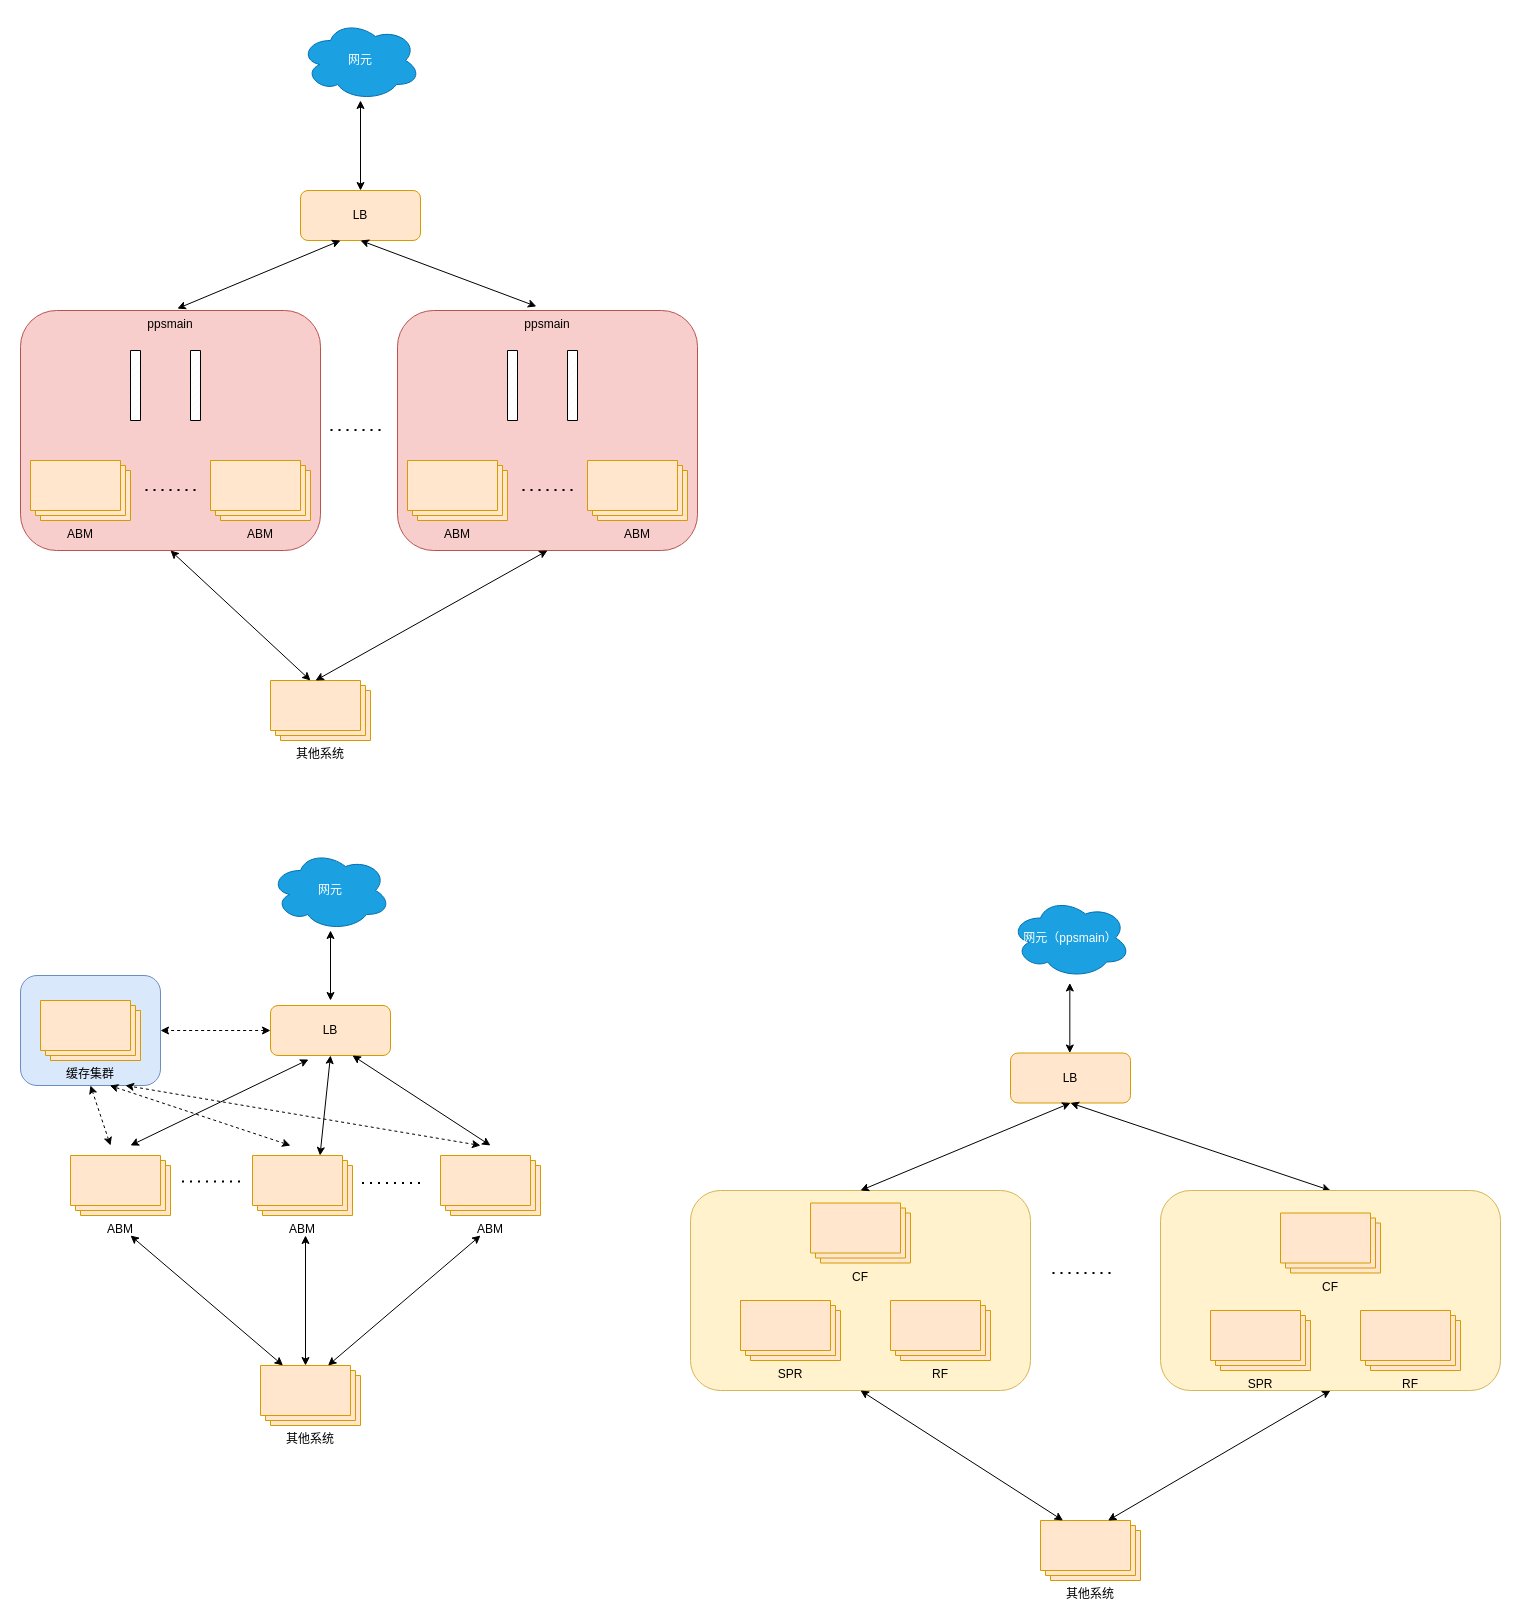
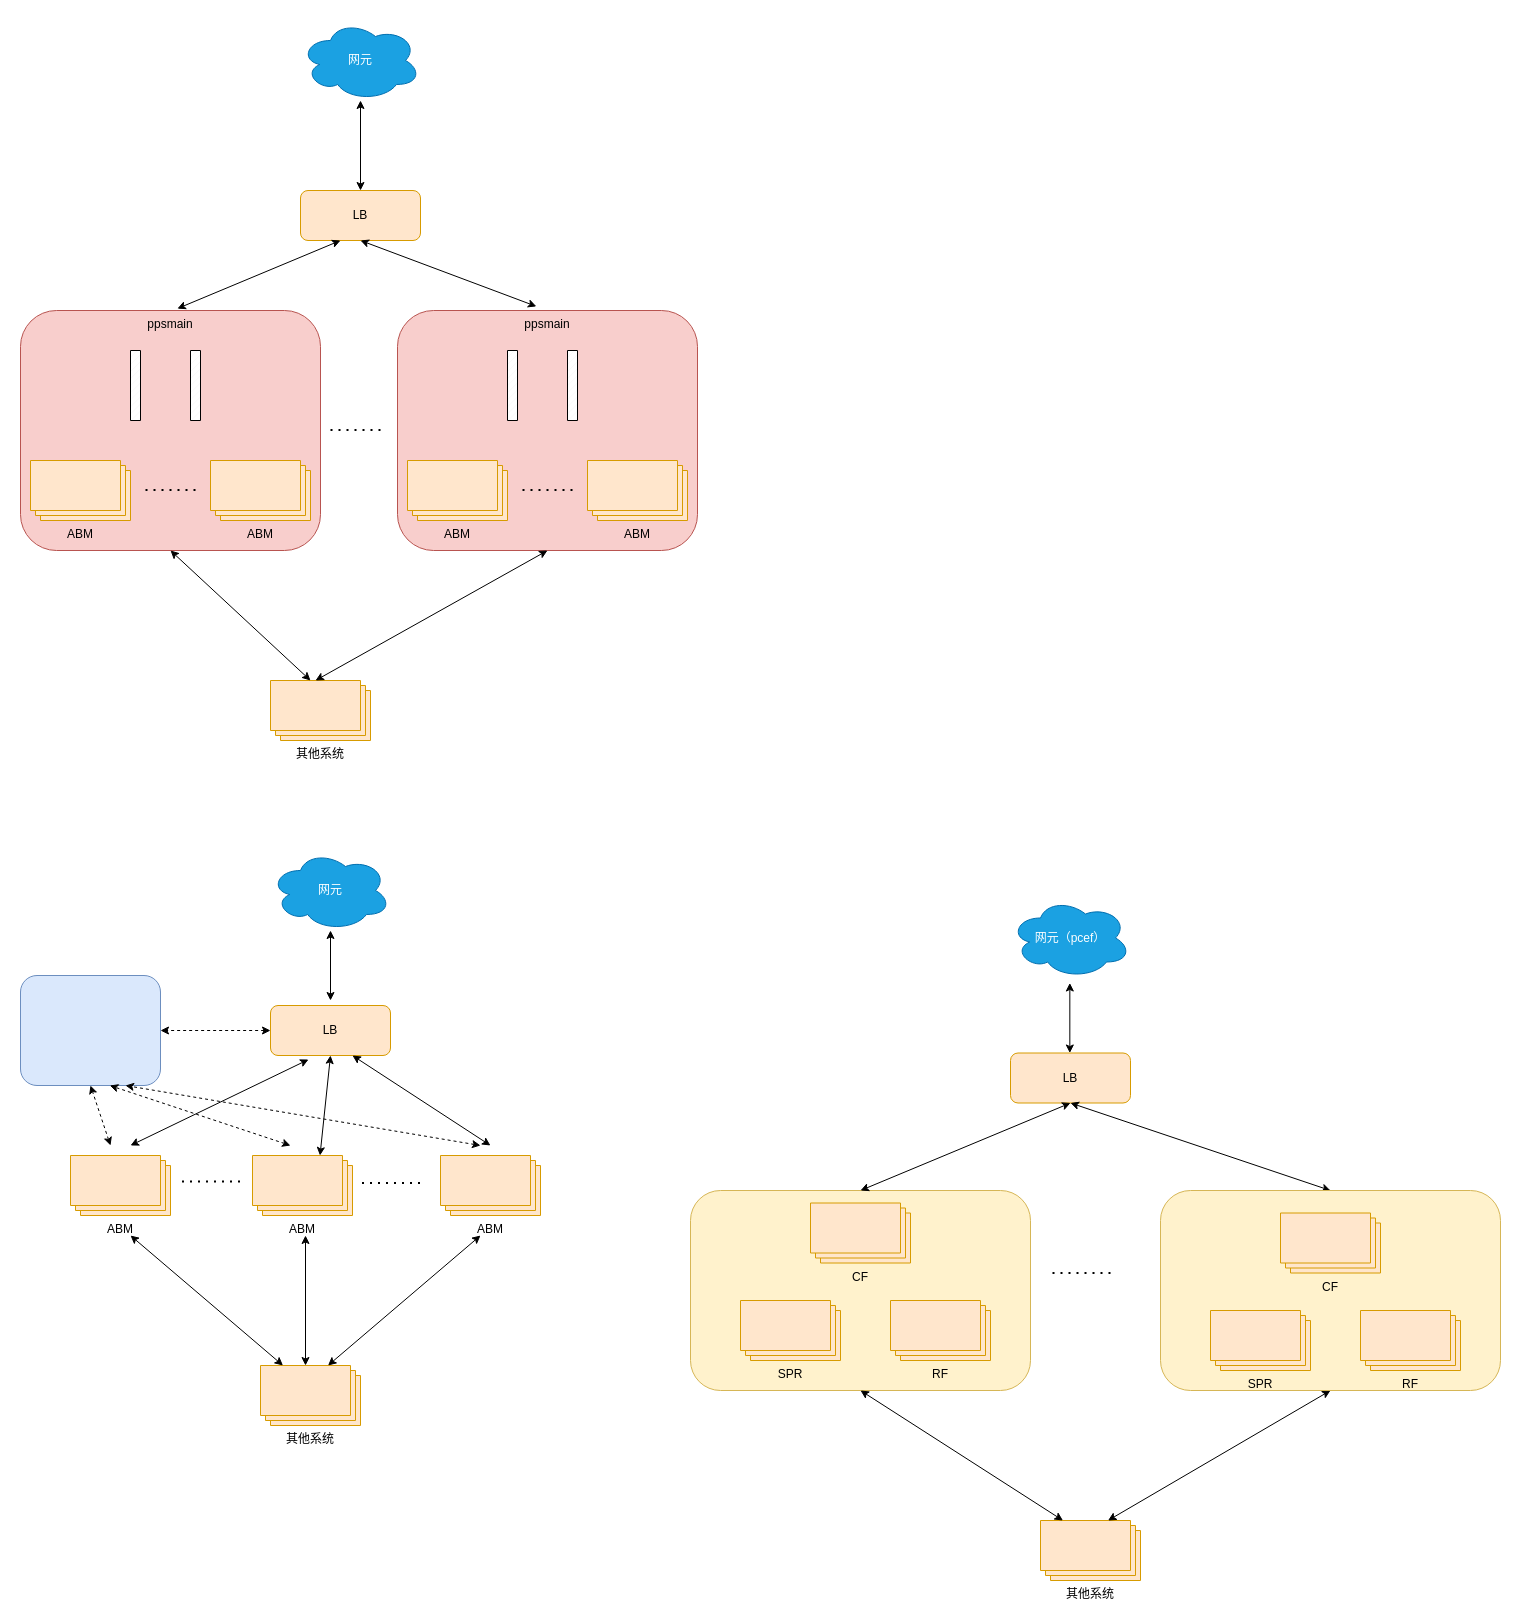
- <mxCell id="50" value="网元（ppsmain）" style="ellipse;shape=cloud;whiteSpace=wrap;html=1;fillColor=#1ba1e2;strokeColor=#006EAF;fontColor=#ffffff;" parent="1" vertex="1"><mxGeometry x="1010" y="897.5" width="120" height="80" as="geometry" /></mxCell>
+ <mxCell id="50" value="网元（pcef）" style="ellipse;shape=cloud;whiteSpace=wrap;html=1;fillColor=#1ba1e2;strokeColor=#006EAF;fontColor=#ffffff;" parent="1" vertex="1"><mxGeometry x="1010" y="897.5" width="120" height="80" as="geometry" /></mxCell>
- <mxCell id="36" value="缓存集群" style="verticalLabelPosition=bottom;verticalAlign=top;html=1;shape=mxgraph.basic.layered_rect;dx=10;outlineConnect=0;whiteSpace=wrap;fillColor=#ffe6cc;strokeColor=#d79b00;" parent="1" vertex="1"><mxGeometry x="40" y="1000" width="100" height="60" as="geometry" /></mxCell>
